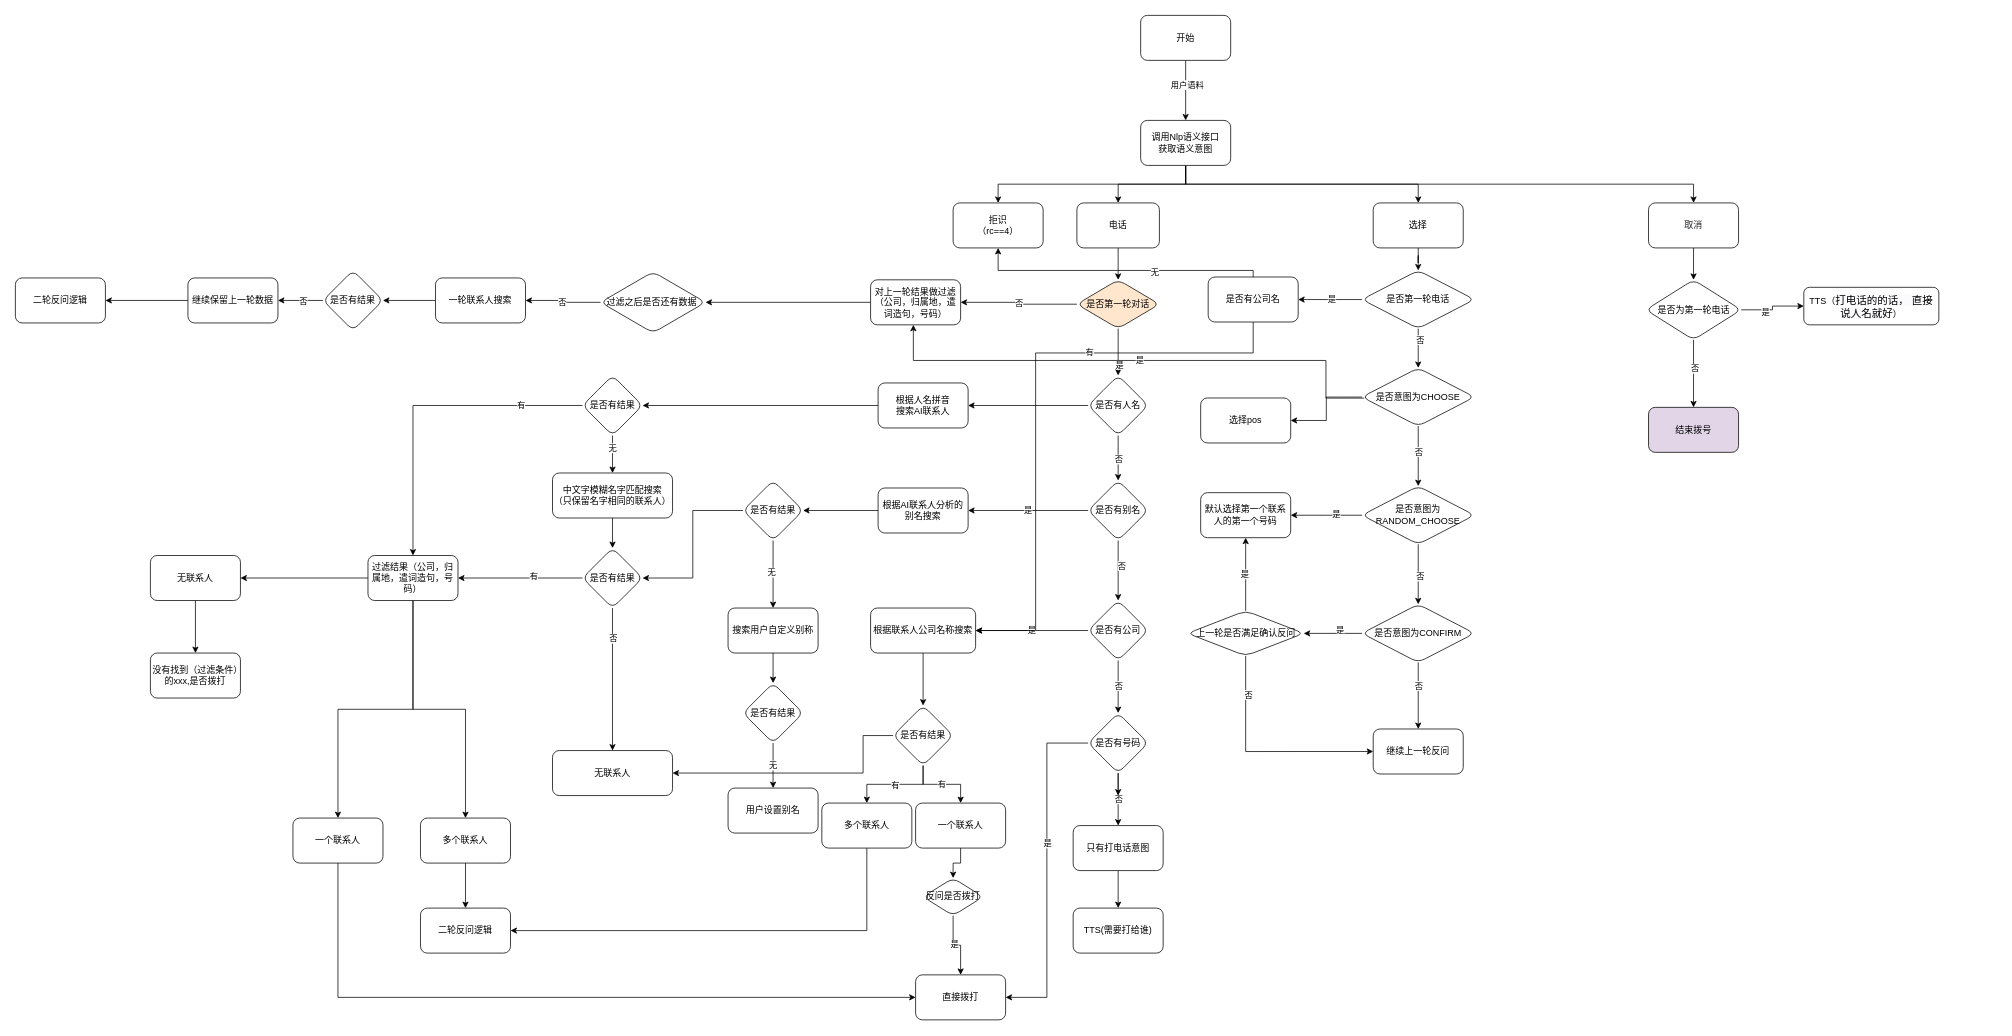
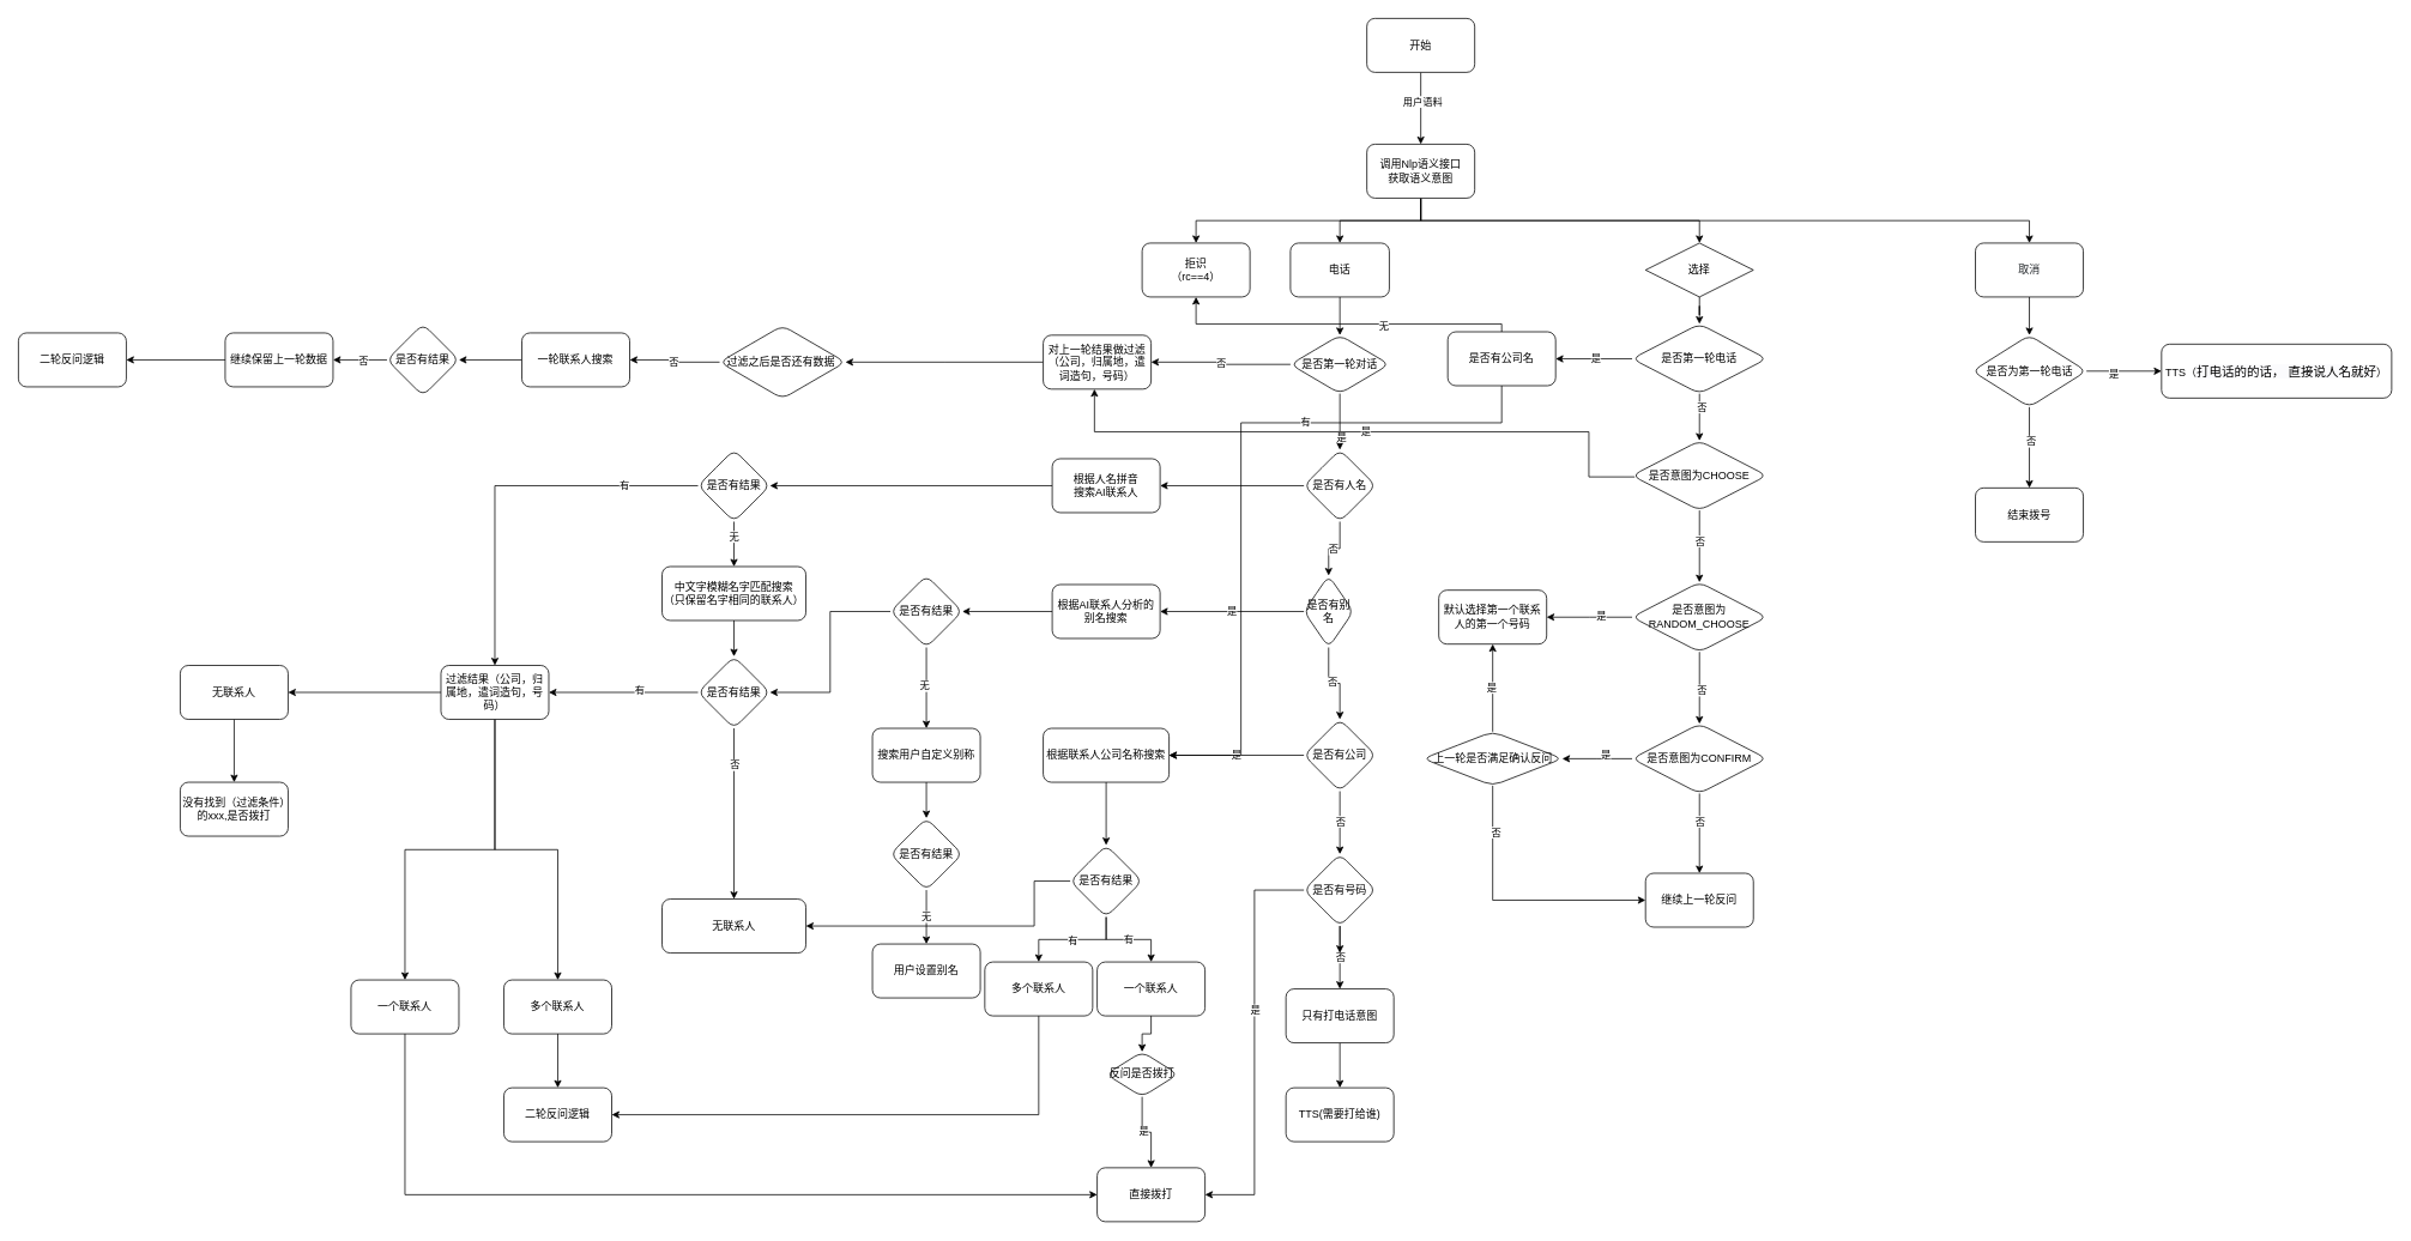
- <mxCell id="11" value="选择" style="whiteSpace=wrap;html=1;rounded=1;" vertex="1" parent="1"><mxGeometry x="1830" y="270" width="120" height="60" as="geometry" /></mxCell>
+ <mxCell id="11" value="选择" style="rhombus;whiteSpace=wrap;html=1;" vertex="1" parent="1"><mxGeometry x="1830" y="270" width="120" height="60" as="geometry" /></mxCell>
- <mxCell id="92" value="是否第一轮对话" style="rhombus;whiteSpace=wrap;html=1;rounded=1;fillColor=#ffe6cc;" vertex="1" parent="1"><mxGeometry x="1435" y="372.5" width="110" height="65" as="geometry" /></mxCell>
+ <mxCell id="92" value="是否第一轮对话" style="rhombus;whiteSpace=wrap;html=1;rounded=1;" vertex="1" parent="1"><mxGeometry x="1435" y="372.5" width="110" height="65" as="geometry" /></mxCell>
- <mxCell id="146" value="TTS（&lt;span style=&quot;font-family: &amp;#34;tickfont&amp;#34; , &amp;#34;numberfont&amp;#34; , &amp;#34;coloremojifont&amp;#34; , , &amp;#34;microsoft yahei&amp;#34; , sans-serif ; font-size: 14px ; background-color: rgb(251 , 251 , 253)&quot;&gt;打电话的的话， 直接说人名就好&lt;/span&gt;）" style="whiteSpace=wrap;html=1;rounded=1;" vertex="1" parent="1"><mxGeometry x="2404" y="382.5" width="180" height="50" as="geometry" /></mxCell>
+ <mxCell id="146" value="TTS（&lt;span style=&quot;font-family: &amp;#34;tickfont&amp;#34; , &amp;#34;numberfont&amp;#34; , &amp;#34;coloremojifont&amp;#34; , , &amp;#34;microsoft yahei&amp;#34; , sans-serif ; font-size: 14px ; background-color: rgb(251 , 251 , 253)&quot;&gt;打电话的的话， 直接说人名就好&lt;/span&gt;）" style="whiteSpace=wrap;html=1;rounded=1;" vertex="1" parent="1"><mxGeometry x="2404" y="382.5" width="256" height="60" as="geometry" /></mxCell>
- <mxCell id="140" value="选择pos" style="whiteSpace=wrap;html=1;rounded=1;" vertex="1" parent="1"><mxGeometry x="1600" y="530" width="120" height="60" as="geometry" /></mxCell>
- <mxCell id="121" value="" style="edgeStyle=orthogonalEdgeStyle;rounded=0;orthogonalLoop=1;jettySize=auto;html=1;" edge="1" parent="1" source="122" target="140"><mxGeometry relative="1" as="geometry" /></mxCell>
- <mxCell id="147" value="结束拨号" style="whiteSpace=wrap;html=1;rounded=1;fillColor=#e1d5e7;" vertex="1" parent="1"><mxGeometry x="2197" y="542.5" width="120" height="60" as="geometry" /></mxCell>
+ <mxCell id="147" value="结束拨号" style="whiteSpace=wrap;html=1;rounded=1;" vertex="1" parent="1"><mxGeometry x="2197" y="542.5" width="120" height="60" as="geometry" /></mxCell>
- <mxCell id="26" value="是否有别名" style="rhombus;whiteSpace=wrap;html=1;rounded=1;" vertex="1" parent="1"><mxGeometry x="1450" y="640" width="80" height="80" as="geometry" /></mxCell>
+ <mxCell id="26" value="是否有别名" style="rhombus;whiteSpace=wrap;html=1;rounded=1;" vertex="1" parent="1"><mxGeometry x="1450" y="640" width="55" height="80" as="geometry" /></mxCell>
